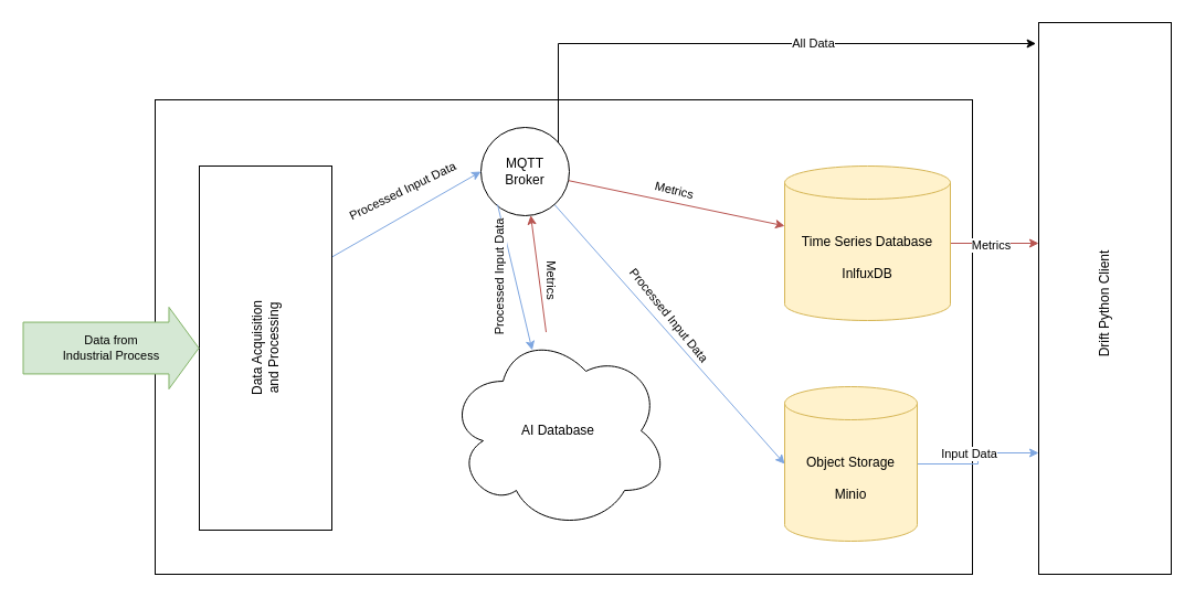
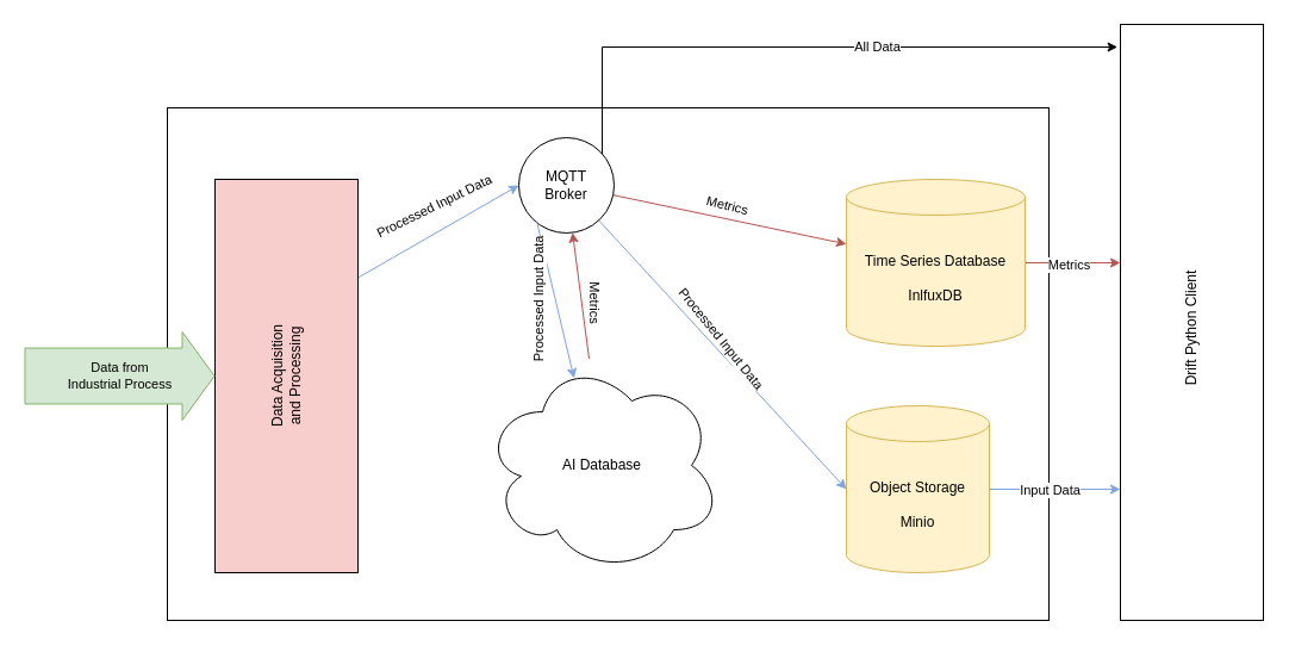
- <mxCell id="18" value="Data Acquisition&lt;br&gt;&lt;div&gt;and Processing&lt;br&gt;&lt;/div&gt;" style="rounded=0;whiteSpace=wrap;html=1;verticalAlign=middle;horizontal=0;" parent="1" vertex="1"><mxGeometry x="180" y="150" width="120" height="330" as="geometry" /></mxCell>
+ <mxCell id="18" value="Data Acquisition&lt;br&gt;&lt;div&gt;and Processing&lt;br&gt;&lt;/div&gt;" style="rounded=0;whiteSpace=wrap;html=1;verticalAlign=middle;horizontal=0;fillColor=#f8cecc;" parent="1" vertex="1"><mxGeometry x="180" y="150" width="120" height="330" as="geometry" /></mxCell>
- <mxCell id="8" value="&lt;div&gt;Object Storage&lt;br&gt;&lt;/div&gt;&lt;div&gt;&lt;br&gt;&lt;/div&gt;&lt;div&gt;Minio&lt;br&gt;&lt;/div&gt;" style="shape=cylinder3;whiteSpace=wrap;html=1;boundedLbl=1;backgroundOutline=1;size=15;fillColor=#fff2cc;strokeColor=#d6b656;" parent="1" vertex="1"><mxGeometry x="710" y="350" width="120" height="140" as="geometry" /></mxCell>
+ <mxCell id="8" value="&lt;div&gt;Object Storage&lt;br&gt;&lt;/div&gt;&lt;div&gt;&lt;br&gt;&lt;/div&gt;&lt;div&gt;Minio&lt;br&gt;&lt;/div&gt;" style="shape=cylinder3;whiteSpace=wrap;html=1;boundedLbl=1;backgroundOutline=1;size=15;fillColor=#fff2cc;strokeColor=#d6b656;" parent="1" vertex="1"><mxGeometry x="710" y="340" width="120" height="140" as="geometry" /></mxCell>
